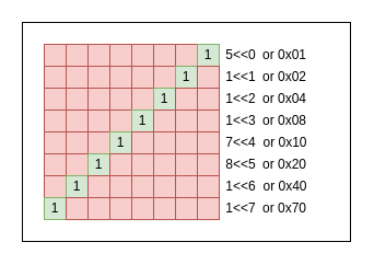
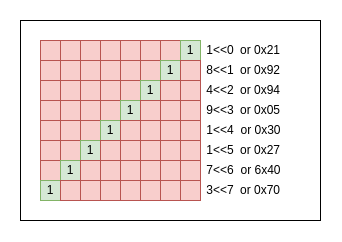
- <mxCell id="65" value="5&amp;lt;&amp;lt;0" style="text;html=1;strokeColor=none;fillColor=none;align=center;verticalAlign=middle;whiteSpace=wrap;rounded=0;" vertex="1" parent="1"><mxGeometry x="200" y="42.5" width="40" height="15" as="geometry" /></mxCell>
+ <mxCell id="65" value="1&amp;lt;&amp;lt;0" style="text;html=1;strokeColor=none;fillColor=none;align=center;verticalAlign=middle;whiteSpace=wrap;rounded=0;" vertex="1" parent="1"><mxGeometry x="200" y="42.5" width="40" height="15" as="geometry" /></mxCell>
- <mxCell id="73" value="or 0x01" style="text;html=1;strokeColor=none;fillColor=none;align=center;verticalAlign=middle;whiteSpace=wrap;rounded=0;" vertex="1" parent="1"><mxGeometry x="230" y="42.5" width="60" height="15" as="geometry" /></mxCell>
+ <mxCell id="73" value="or 0x21" style="text;html=1;strokeColor=none;fillColor=none;align=center;verticalAlign=middle;whiteSpace=wrap;rounded=0;" vertex="1" parent="1"><mxGeometry x="230" y="42.5" width="60" height="15" as="geometry" /></mxCell>
- <mxCell id="66" value="1&amp;lt;&amp;lt;1" style="text;html=1;strokeColor=none;fillColor=none;align=center;verticalAlign=middle;whiteSpace=wrap;rounded=0;" vertex="1" parent="1"><mxGeometry x="200" y="62.5" width="40" height="15" as="geometry" /></mxCell>
+ <mxCell id="66" value="8&amp;lt;&amp;lt;1" style="text;html=1;strokeColor=none;fillColor=none;align=center;verticalAlign=middle;whiteSpace=wrap;rounded=0;" vertex="1" parent="1"><mxGeometry x="200" y="62.5" width="40" height="15" as="geometry" /></mxCell>
- <mxCell id="74" value="or 0x02" style="text;html=1;strokeColor=none;fillColor=none;align=center;verticalAlign=middle;whiteSpace=wrap;rounded=0;" vertex="1" parent="1"><mxGeometry x="230" y="62.5" width="60" height="15" as="geometry" /></mxCell>
+ <mxCell id="74" value="or 0x92" style="text;html=1;strokeColor=none;fillColor=none;align=center;verticalAlign=middle;whiteSpace=wrap;rounded=0;" vertex="1" parent="1"><mxGeometry x="230" y="62.5" width="60" height="15" as="geometry" /></mxCell>
- <mxCell id="67" value="1&amp;lt;&amp;lt;2" style="text;html=1;strokeColor=none;fillColor=none;align=center;verticalAlign=middle;whiteSpace=wrap;rounded=0;" vertex="1" parent="1"><mxGeometry x="200" y="82.5" width="40" height="15" as="geometry" /></mxCell>
+ <mxCell id="67" value="4&amp;lt;&amp;lt;2" style="text;html=1;strokeColor=none;fillColor=none;align=center;verticalAlign=middle;whiteSpace=wrap;rounded=0;" vertex="1" parent="1"><mxGeometry x="200" y="82.5" width="40" height="15" as="geometry" /></mxCell>
- <mxCell id="75" value="or 0x04" style="text;html=1;strokeColor=none;fillColor=none;align=center;verticalAlign=middle;whiteSpace=wrap;rounded=0;" vertex="1" parent="1"><mxGeometry x="235" y="82.5" width="50" height="15" as="geometry" /></mxCell>
+ <mxCell id="75" value="or 0x94" style="text;html=1;strokeColor=none;fillColor=none;align=center;verticalAlign=middle;whiteSpace=wrap;rounded=0;" vertex="1" parent="1"><mxGeometry x="235" y="82.5" width="50" height="15" as="geometry" /></mxCell>
- <mxCell id="68" value="1&amp;lt;&amp;lt;3" style="text;html=1;strokeColor=none;fillColor=none;align=center;verticalAlign=middle;whiteSpace=wrap;rounded=0;" vertex="1" parent="1"><mxGeometry x="200" y="102.5" width="40" height="15" as="geometry" /></mxCell>
+ <mxCell id="68" value="9&amp;lt;&amp;lt;3" style="text;html=1;strokeColor=none;fillColor=none;align=center;verticalAlign=middle;whiteSpace=wrap;rounded=0;" vertex="1" parent="1"><mxGeometry x="200" y="102.5" width="40" height="15" as="geometry" /></mxCell>
- <mxCell id="76" value="or 0x08" style="text;html=1;strokeColor=none;fillColor=none;align=center;verticalAlign=middle;whiteSpace=wrap;rounded=0;" vertex="1" parent="1"><mxGeometry x="235" y="102.5" width="50" height="15" as="geometry" /></mxCell>
+ <mxCell id="76" value="or 0x05" style="text;html=1;strokeColor=none;fillColor=none;align=center;verticalAlign=middle;whiteSpace=wrap;rounded=0;" vertex="1" parent="1"><mxGeometry x="235" y="102.5" width="50" height="15" as="geometry" /></mxCell>
- <mxCell id="69" value="7&amp;lt;&amp;lt;4" style="text;html=1;strokeColor=none;fillColor=none;align=center;verticalAlign=middle;whiteSpace=wrap;rounded=0;" vertex="1" parent="1"><mxGeometry x="200" y="122.5" width="40" height="15" as="geometry" /></mxCell>
+ <mxCell id="69" value="1&amp;lt;&amp;lt;4" style="text;html=1;strokeColor=none;fillColor=none;align=center;verticalAlign=middle;whiteSpace=wrap;rounded=0;" vertex="1" parent="1"><mxGeometry x="200" y="122.5" width="40" height="15" as="geometry" /></mxCell>
- <mxCell id="77" value="or 0x10" style="text;html=1;strokeColor=none;fillColor=none;align=center;verticalAlign=middle;whiteSpace=wrap;rounded=0;" vertex="1" parent="1"><mxGeometry x="237.5" y="122.5" width="45" height="15" as="geometry" /></mxCell>
+ <mxCell id="77" value="or 0x30" style="text;html=1;strokeColor=none;fillColor=none;align=center;verticalAlign=middle;whiteSpace=wrap;rounded=0;" vertex="1" parent="1"><mxGeometry x="237.5" y="122.5" width="45" height="15" as="geometry" /></mxCell>
- <mxCell id="70" value="8&amp;lt;&amp;lt;5" style="text;html=1;strokeColor=none;fillColor=none;align=center;verticalAlign=middle;whiteSpace=wrap;rounded=0;" vertex="1" parent="1"><mxGeometry x="200" y="142.5" width="40" height="15" as="geometry" /></mxCell>
+ <mxCell id="70" value="1&amp;lt;&amp;lt;5" style="text;html=1;strokeColor=none;fillColor=none;align=center;verticalAlign=middle;whiteSpace=wrap;rounded=0;" vertex="1" parent="1"><mxGeometry x="200" y="142.5" width="40" height="15" as="geometry" /></mxCell>
- <mxCell id="78" value="or 0x20" style="text;html=1;strokeColor=none;fillColor=none;align=center;verticalAlign=middle;whiteSpace=wrap;rounded=0;" vertex="1" parent="1"><mxGeometry x="235" y="142.5" width="50" height="15" as="geometry" /></mxCell>
+ <mxCell id="78" value="or 0x27" style="text;html=1;strokeColor=none;fillColor=none;align=center;verticalAlign=middle;whiteSpace=wrap;rounded=0;" vertex="1" parent="1"><mxGeometry x="235" y="142.5" width="50" height="15" as="geometry" /></mxCell>
- <mxCell id="71" value="1&amp;lt;&amp;lt;6" style="text;html=1;strokeColor=none;fillColor=none;align=center;verticalAlign=middle;whiteSpace=wrap;rounded=0;" vertex="1" parent="1"><mxGeometry x="200" y="162.5" width="40" height="15" as="geometry" /></mxCell>
+ <mxCell id="71" value="7&amp;lt;&amp;lt;6" style="text;html=1;strokeColor=none;fillColor=none;align=center;verticalAlign=middle;whiteSpace=wrap;rounded=0;" vertex="1" parent="1"><mxGeometry x="200" y="162.5" width="40" height="15" as="geometry" /></mxCell>
- <mxCell id="79" value="or 0x40" style="text;html=1;strokeColor=none;fillColor=none;align=center;verticalAlign=middle;whiteSpace=wrap;rounded=0;" vertex="1" parent="1"><mxGeometry x="237.5" y="162.5" width="45" height="15" as="geometry" /></mxCell>
+ <mxCell id="79" value="or 6x40" style="text;html=1;strokeColor=none;fillColor=none;align=center;verticalAlign=middle;whiteSpace=wrap;rounded=0;" vertex="1" parent="1"><mxGeometry x="237.5" y="162.5" width="45" height="15" as="geometry" /></mxCell>
- <mxCell id="72" value="1&amp;lt;&amp;lt;7" style="text;html=1;strokeColor=none;fillColor=none;align=center;verticalAlign=middle;whiteSpace=wrap;rounded=0;" vertex="1" parent="1"><mxGeometry x="200" y="182.5" width="40" height="15" as="geometry" /></mxCell>
+ <mxCell id="72" value="3&amp;lt;&amp;lt;7" style="text;html=1;strokeColor=none;fillColor=none;align=center;verticalAlign=middle;whiteSpace=wrap;rounded=0;" vertex="1" parent="1"><mxGeometry x="200" y="182.5" width="40" height="15" as="geometry" /></mxCell>
